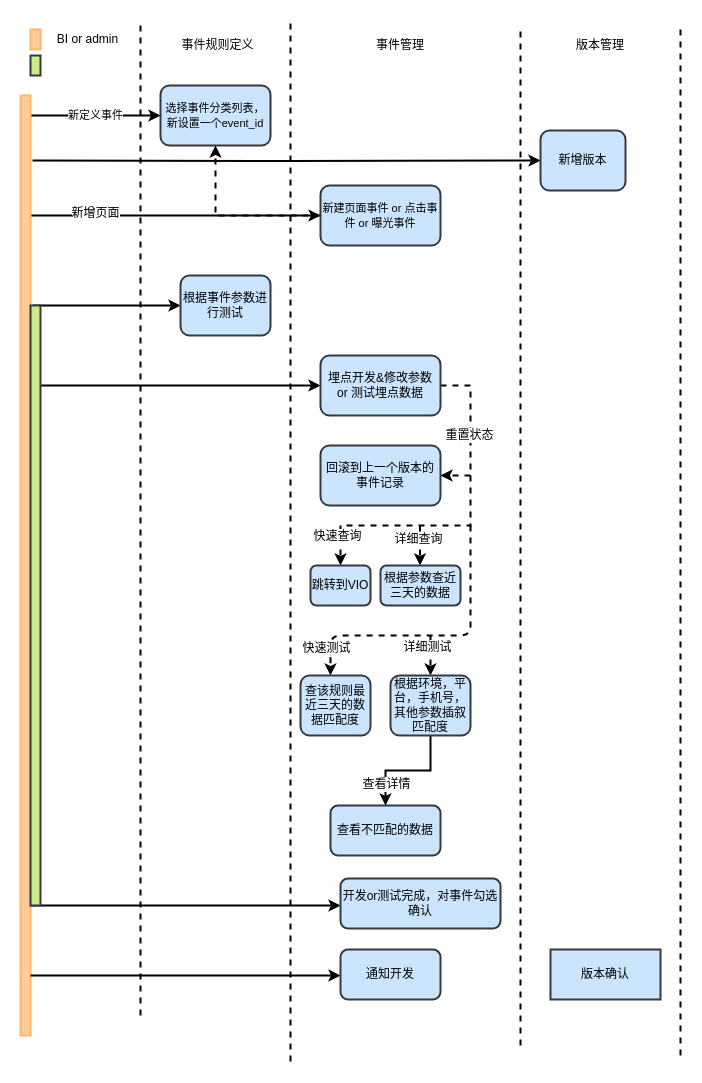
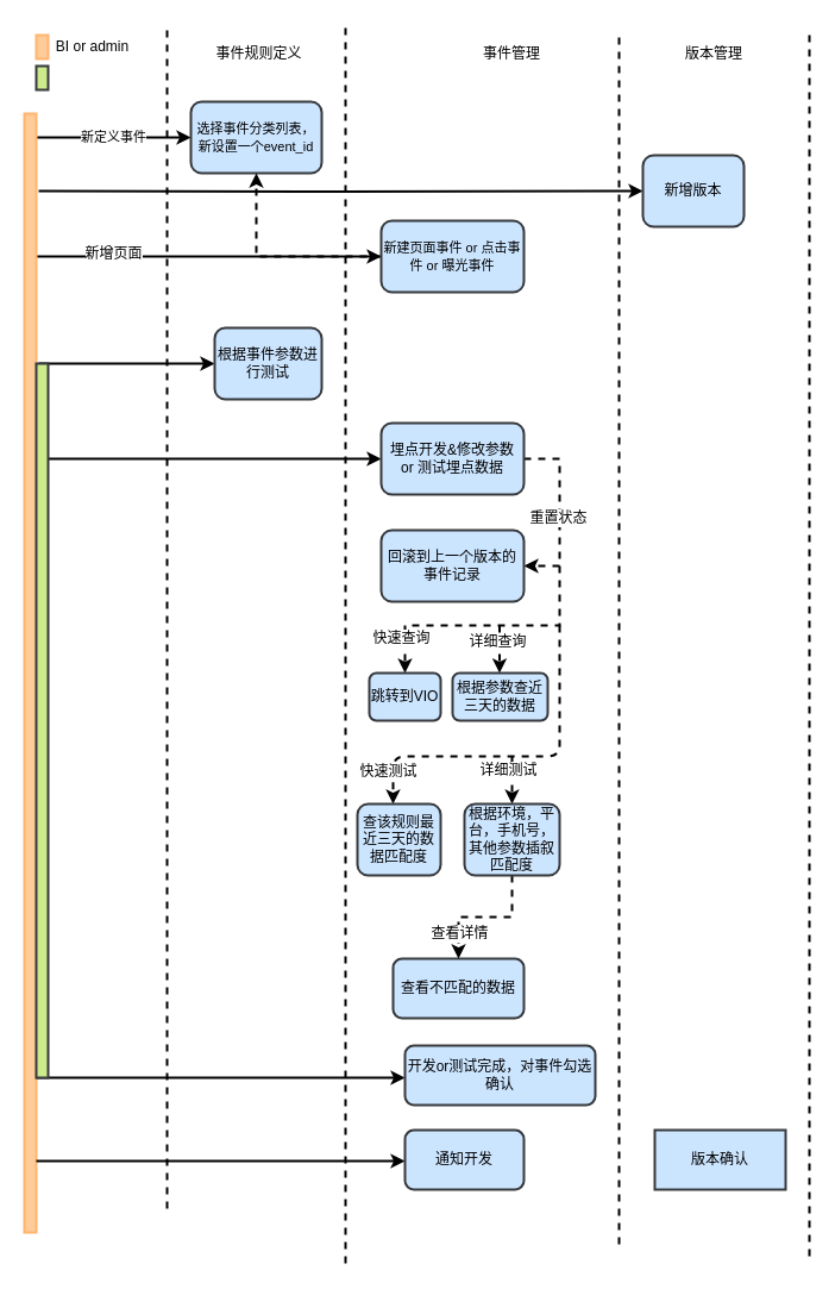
- <mxCell id="47" value="BI or admin" style="text;html=1;strokeColor=none;fillColor=none;align=center;verticalAlign=middle;whiteSpace=wrap;rounded=0;fontSize=12;" vertex="1" parent="1"><mxGeometry x="50" y="29" width="75" height="20" as="geometry" /></mxCell>
+ <mxCell id="47" value="BI or admin" style="text;html=1;strokeColor=none;fillColor=none;align=center;verticalAlign=middle;whiteSpace=wrap;rounded=0;fontSize=12;" vertex="1" parent="1"><mxGeometry x="40" y="29" width="75" height="20" as="geometry" /></mxCell>
- <mxCell id="6" value="&lt;font style=&quot;font-size: 12px&quot;&gt;事件管理&lt;/font&gt;" style="text;html=1;strokeColor=none;fillColor=none;align=center;verticalAlign=middle;whiteSpace=wrap;rounded=0;" vertex="1" parent="1"><mxGeometry x="350" y="35" width="100" height="20" as="geometry" /></mxCell>
+ <mxCell id="6" value="&lt;font style=&quot;font-size: 12px&quot;&gt;事件管理&lt;/font&gt;" style="text;html=1;strokeColor=none;fillColor=none;align=center;verticalAlign=middle;whiteSpace=wrap;rounded=0;" vertex="1" parent="1"><mxGeometry x="380" y="35" width="100" height="20" as="geometry" /></mxCell>
- <mxCell id="37" value="" style="edgeStyle=orthogonalEdgeStyle;rounded=0;jumpSize=0;orthogonalLoop=1;jettySize=auto;html=1;dashed=0;strokeWidth=2;fontSize=12;" edge="1" parent="1" source="39" target="36"><mxGeometry relative="1" as="geometry" /></mxCell>
+ <mxCell id="37" value="" style="edgeStyle=orthogonalEdgeStyle;rounded=0;jumpSize=0;orthogonalLoop=1;jettySize=auto;html=1;dashed=1;strokeWidth=2;fontSize=12;" edge="1" parent="1" source="39" target="36"><mxGeometry relative="1" as="geometry" /></mxCell>
